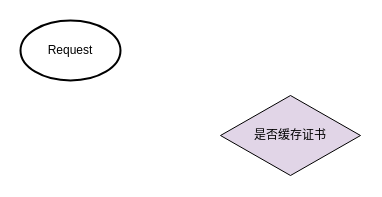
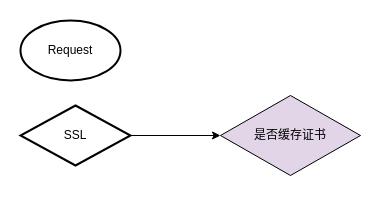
+ <mxCell id="4" value="SSL" style="strokeWidth=2;html=1;shape=mxgraph.flowchart.decision;whiteSpace=wrap;" vertex="1" parent="1"><mxGeometry x="20" y="105" width="110" height="60" as="geometry" /></mxCell>
+ <mxCell id="3" value="" style="edgeStyle=orthogonalEdgeStyle;rounded=0;orthogonalLoop=1;jettySize=auto;html=1;" edge="1" parent="1" source="4" target="5"><mxGeometry relative="1" as="geometry" /></mxCell>
